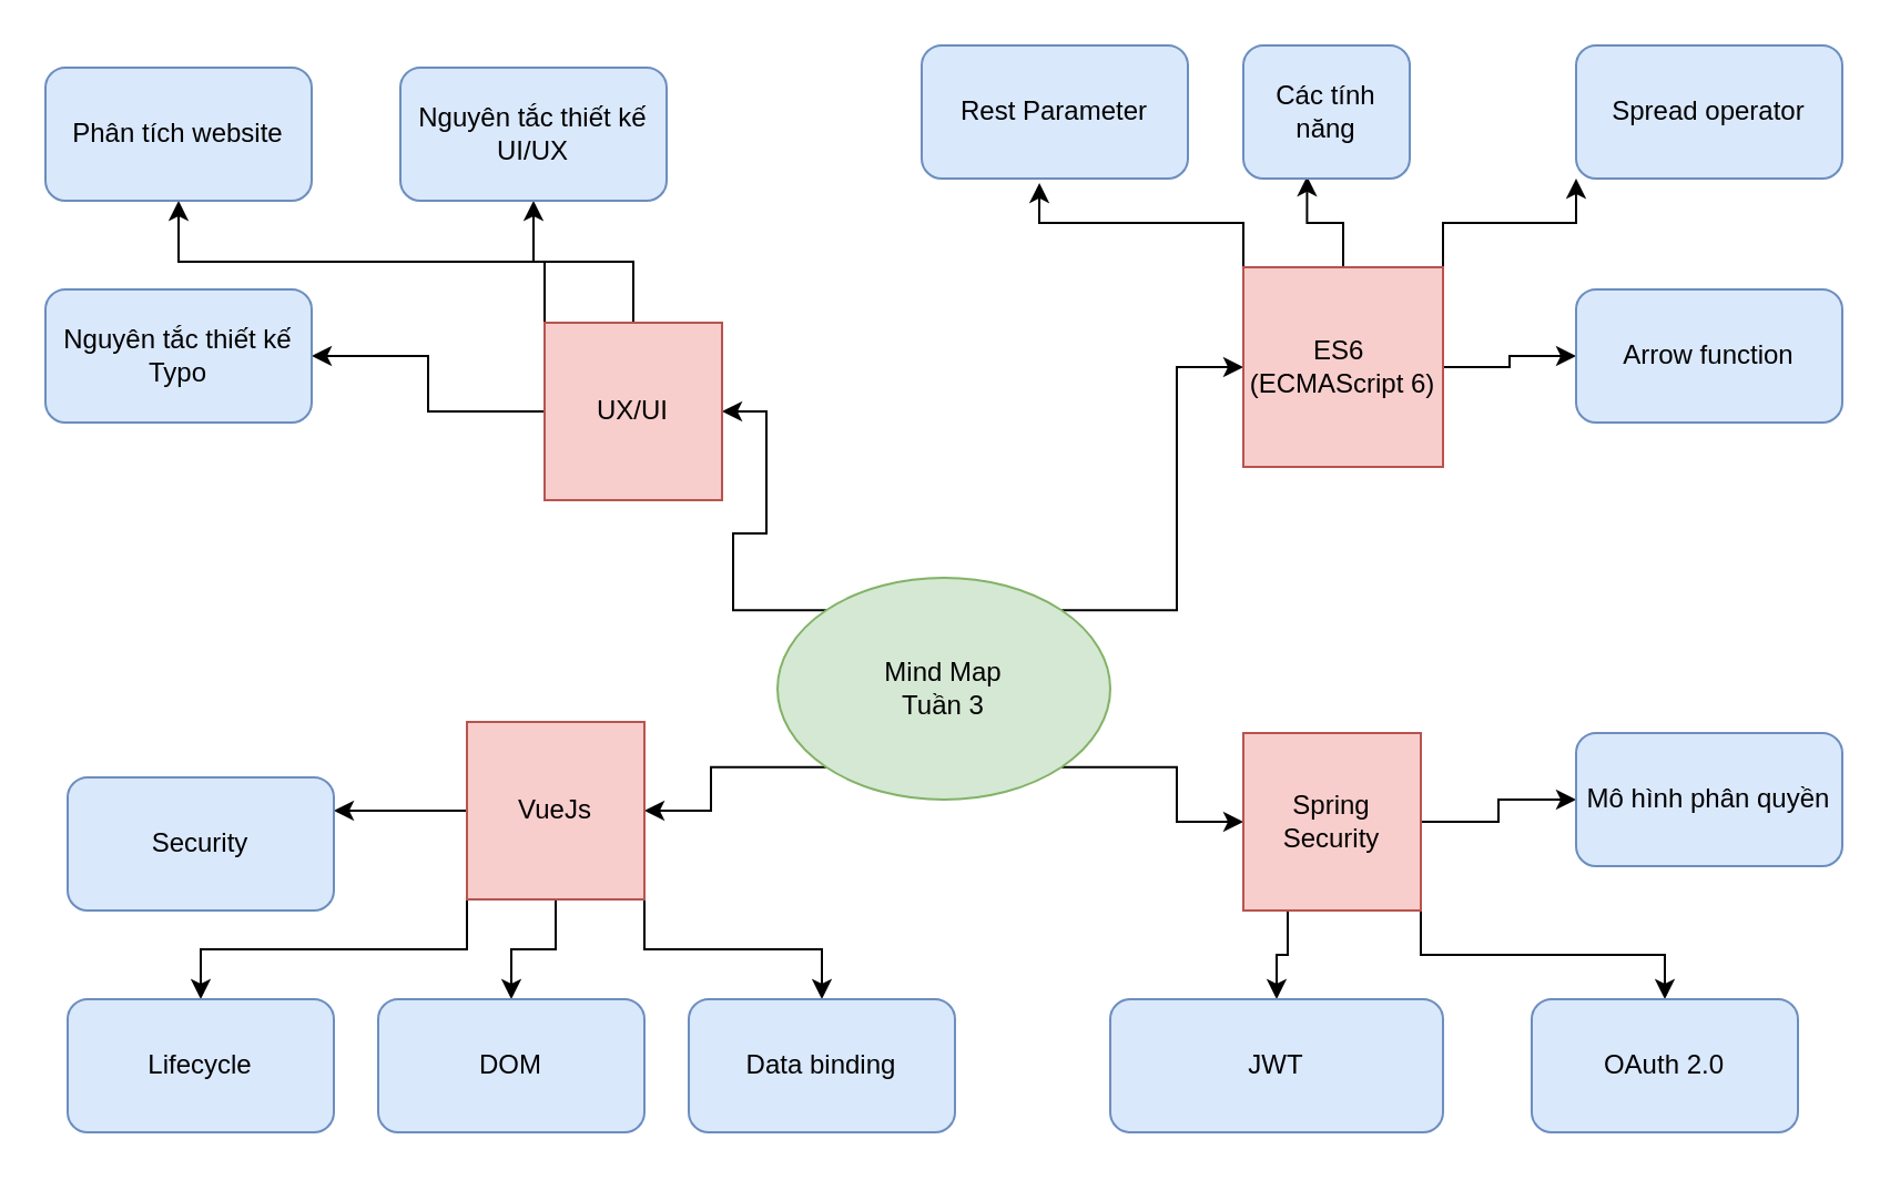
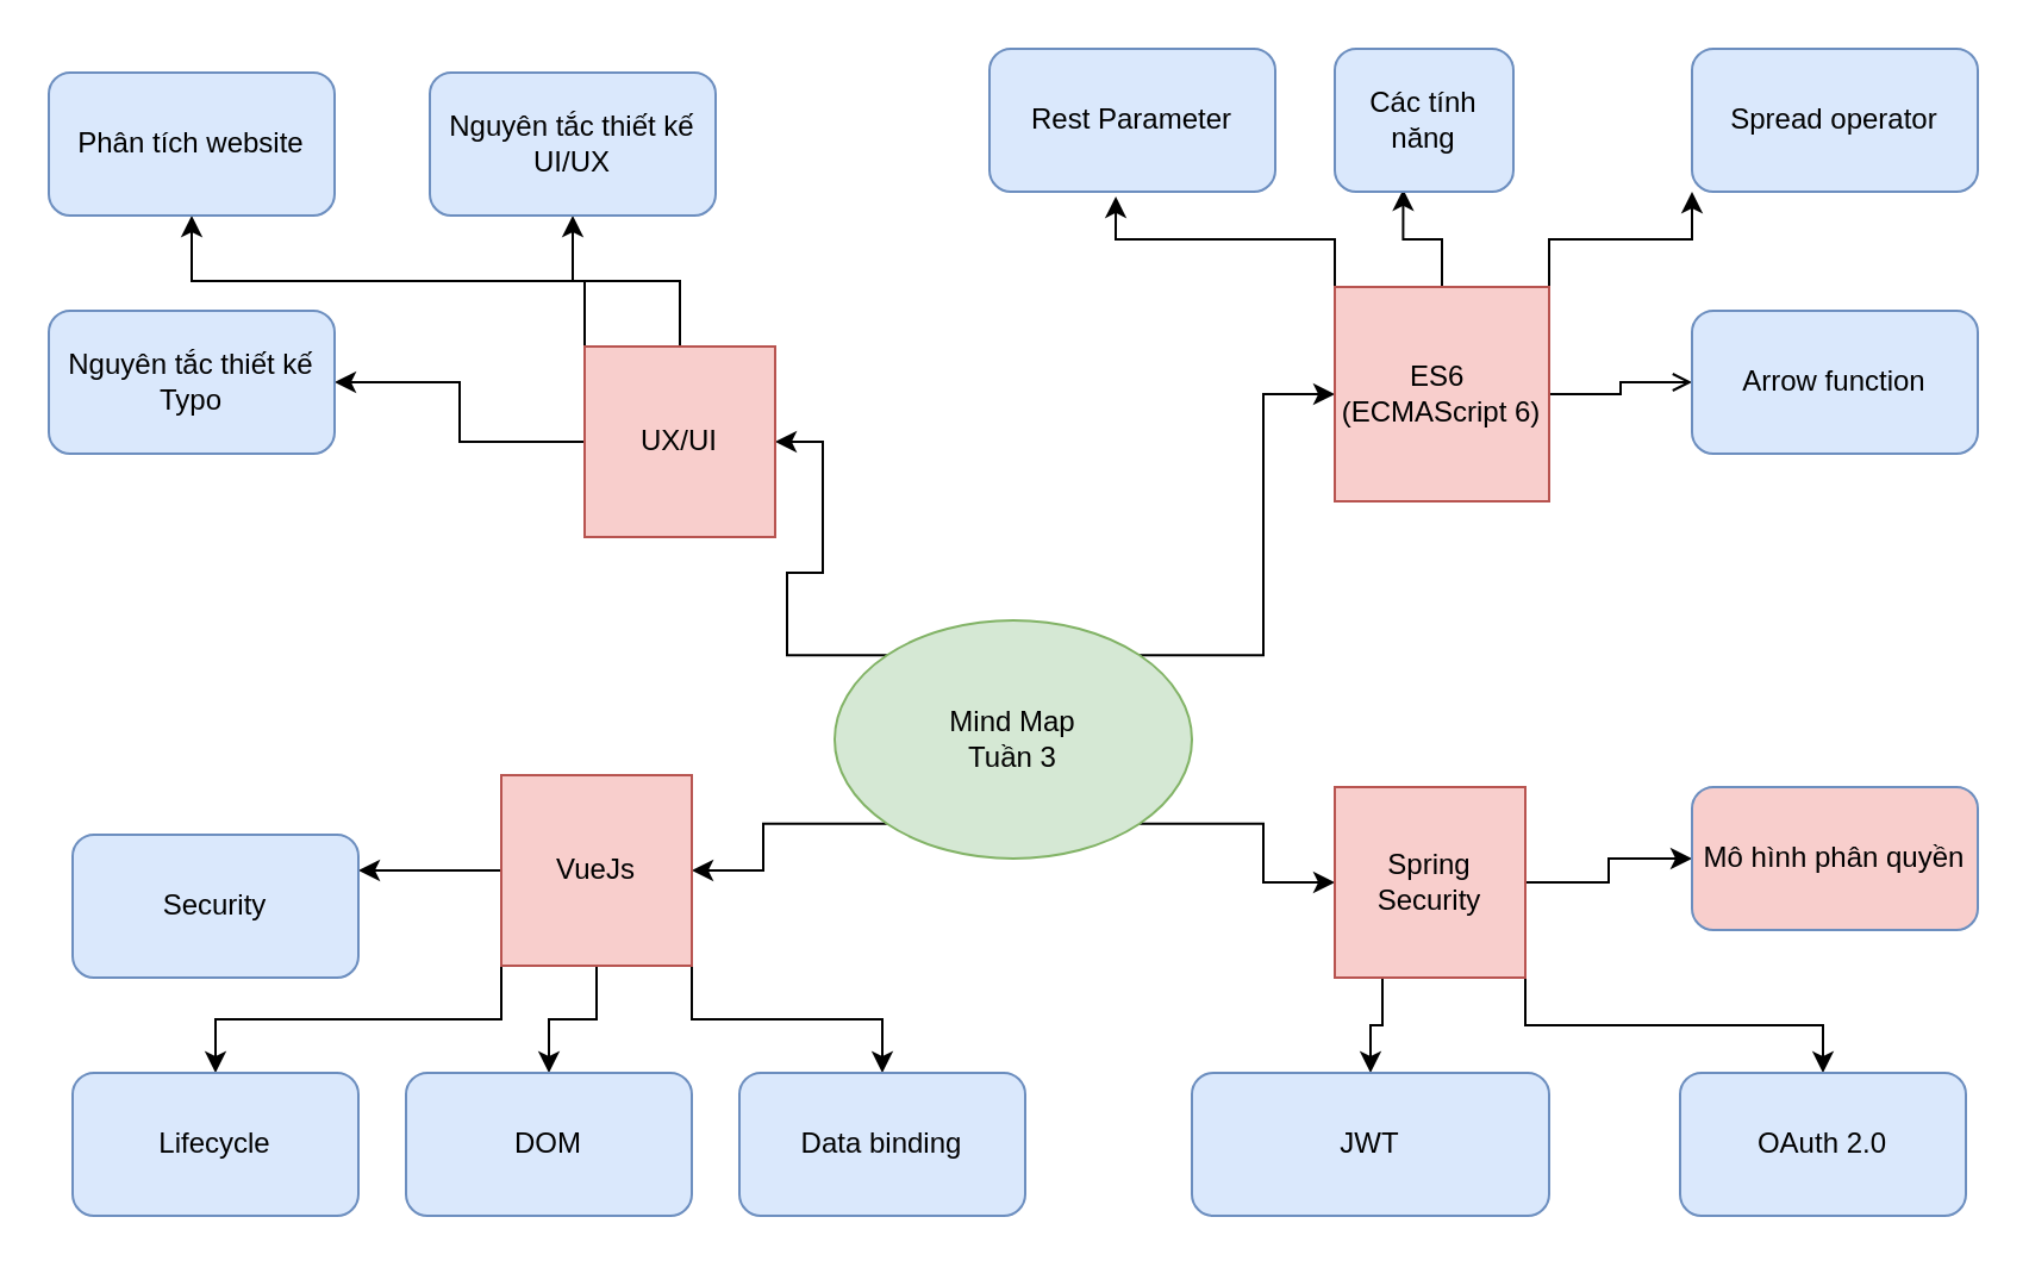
- <mxCell id="23" style="edgeStyle=orthogonalEdgeStyle;rounded=0;orthogonalLoop=1;jettySize=auto;html=1;exitX=1;exitY=0.5;exitDx=0;exitDy=0;" edge="1" parent="1" source="24" target="29"><mxGeometry relative="1" as="geometry" /></mxCell>
+ <mxCell id="23" style="edgeStyle=orthogonalEdgeStyle;rounded=0;orthogonalLoop=1;jettySize=auto;html=1;exitX=1;exitY=0.5;exitDx=0;exitDy=0;endArrow=open;" edge="1" parent="1" source="24" target="29"><mxGeometry relative="1" as="geometry" /></mxCell>
- <mxCell id="37" value="Mô hình phân quyền" style="rounded=1;whiteSpace=wrap;html=1;fillColor=#dae8fc;strokeColor=#6c8ebf;" vertex="1" parent="1"><mxGeometry x="710" y="330" width="120" height="60" as="geometry" /></mxCell>
+ <mxCell id="37" value="Mô hình phân quyền" style="rounded=1;whiteSpace=wrap;html=1;fillColor=#f8cecc;strokeColor=#6c8ebf;" vertex="1" parent="1"><mxGeometry x="710" y="330" width="120" height="60" as="geometry" /></mxCell>
- <mxCell id="36" value="OAuth 2.0" style="rounded=1;whiteSpace=wrap;html=1;fillColor=#dae8fc;strokeColor=#6c8ebf;" vertex="1" parent="1"><mxGeometry x="690" y="450" width="120" height="60" as="geometry" /></mxCell>
+ <mxCell id="36" value="OAuth 2.0" style="rounded=1;whiteSpace=wrap;html=1;fillColor=#dae8fc;strokeColor=#6c8ebf;" vertex="1" parent="1"><mxGeometry x="705" y="450" width="120" height="60" as="geometry" /></mxCell>
